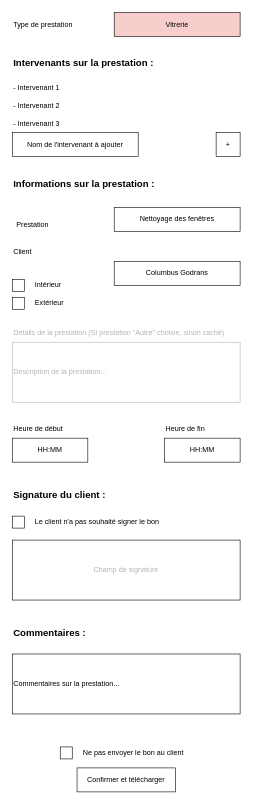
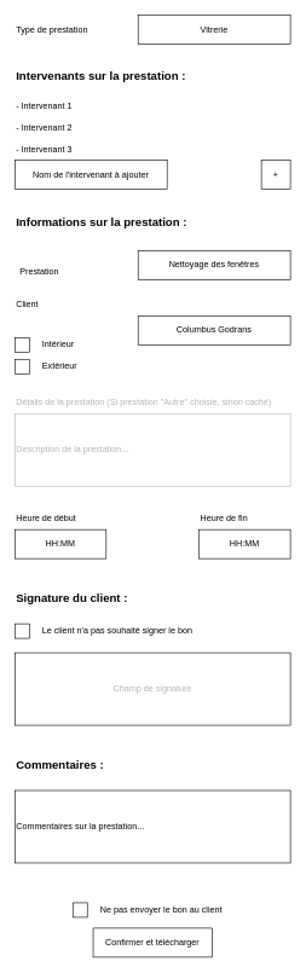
- <mxCell id="2" value="Vitrerie" style="whiteSpace=wrap;html=1;fillColor=#f8cecc;" vertex="1" parent="1"><mxGeometry x="190" y="20" width="210" height="40" as="geometry" /></mxCell>
+ <mxCell id="2" value="Vitrerie" style="whiteSpace=wrap;html=1;" vertex="1" parent="1"><mxGeometry x="190" y="20" width="210" height="40" as="geometry" /></mxCell>
